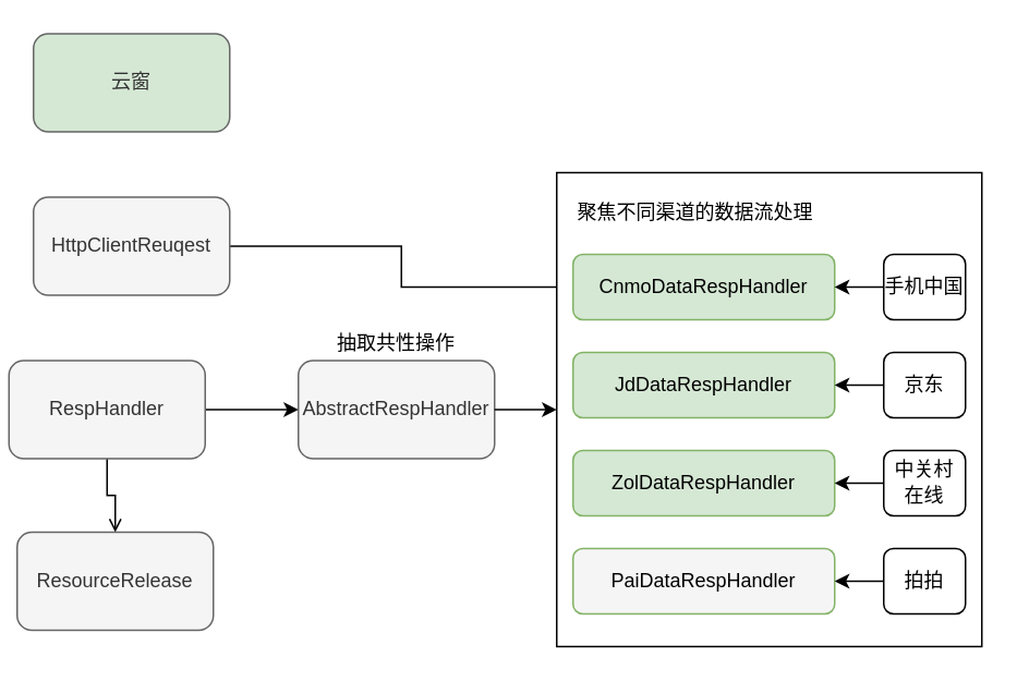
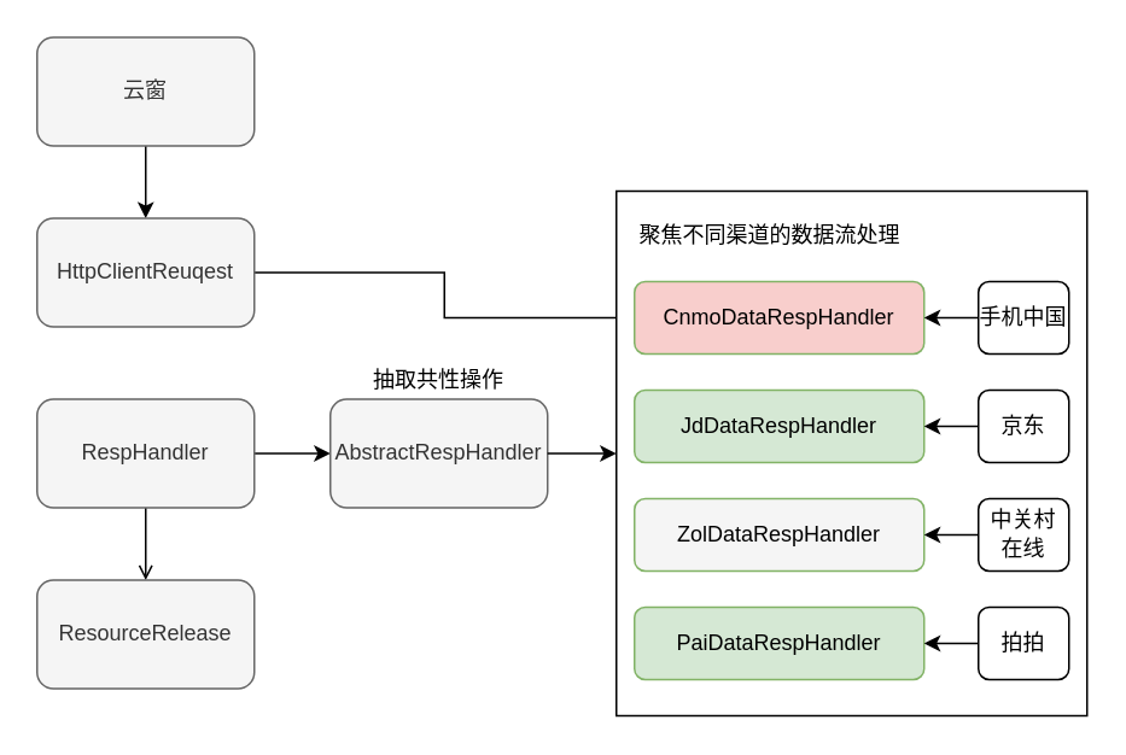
- <mxCell id="3" value="云窗" style="rounded=1;whiteSpace=wrap;html=1;fillColor=#d5e8d4;strokeColor=#666666;fontColor=#333333;" vertex="1" parent="1"><mxGeometry x="20" y="20" width="120" height="60" as="geometry" /></mxCell>
+ <mxCell id="3" value="云窗" style="rounded=1;whiteSpace=wrap;html=1;fillColor=#f5f5f5;strokeColor=#666666;fontColor=#333333;" vertex="1" parent="1"><mxGeometry x="20" y="20" width="120" height="60" as="geometry" /></mxCell>
+ <mxCell id="2" value="" style="edgeStyle=orthogonalEdgeStyle;rounded=0;orthogonalLoop=1;jettySize=auto;html=1;" edge="1" parent="1" source="3" target="5"><mxGeometry relative="1" as="geometry" /></mxCell>
- <mxCell id="16" value="CnmoDataRespHandler" style="rounded=1;whiteSpace=wrap;html=1;fillColor=#d5e8d4;strokeColor=#82b366;" vertex="1" parent="15"><mxGeometry width="160" height="40" as="geometry" /></mxCell>
+ <mxCell id="16" value="CnmoDataRespHandler" style="rounded=1;whiteSpace=wrap;html=1;fillColor=#f8cecc;strokeColor=#82b366;" vertex="1" parent="15"><mxGeometry width="160" height="40" as="geometry" /></mxCell>
- <mxCell id="8" value="RespHandler" style="whiteSpace=wrap;html=1;rounded=1;fillColor=#f5f5f5;strokeColor=#666666;fontColor=#333333;" vertex="1" parent="1"><mxGeometry x="5" y="220" width="120" height="60" as="geometry" /></mxCell>
+ <mxCell id="8" value="RespHandler" style="whiteSpace=wrap;html=1;rounded=1;fillColor=#f5f5f5;strokeColor=#666666;fontColor=#333333;" vertex="1" parent="1"><mxGeometry x="20" y="220" width="120" height="60" as="geometry" /></mxCell>
- <mxCell id="24" value="ZolDataRespHandler" style="rounded=1;whiteSpace=wrap;html=1;fillColor=#d5e8d4;strokeColor=#82b366;" vertex="1" parent="23"><mxGeometry width="160" height="40" as="geometry" /></mxCell>
+ <mxCell id="24" value="ZolDataRespHandler" style="rounded=1;whiteSpace=wrap;html=1;fillColor=#f5f5f5;strokeColor=#82b366;" vertex="1" parent="23"><mxGeometry width="160" height="40" as="geometry" /></mxCell>
- <mxCell id="9" value="ResourceRelease" style="whiteSpace=wrap;html=1;rounded=1;fillColor=#f5f5f5;strokeColor=#666666;fontColor=#333333;" vertex="1" parent="1"><mxGeometry x="10" y="325" width="120" height="60" as="geometry" /></mxCell>
+ <mxCell id="9" value="ResourceRelease" style="whiteSpace=wrap;html=1;rounded=1;fillColor=#f5f5f5;strokeColor=#666666;fontColor=#333333;" vertex="1" parent="1"><mxGeometry x="20" y="320" width="120" height="60" as="geometry" /></mxCell>
- <mxCell id="31" value="PaiDataRespHandler" style="rounded=1;whiteSpace=wrap;html=1;fillColor=#f5f5f5;strokeColor=#82b366;" vertex="1" parent="30"><mxGeometry width="160" height="40" as="geometry" /></mxCell>
+ <mxCell id="31" value="PaiDataRespHandler" style="rounded=1;whiteSpace=wrap;html=1;fillColor=#d5e8d4;strokeColor=#82b366;" vertex="1" parent="30"><mxGeometry width="160" height="40" as="geometry" /></mxCell>
